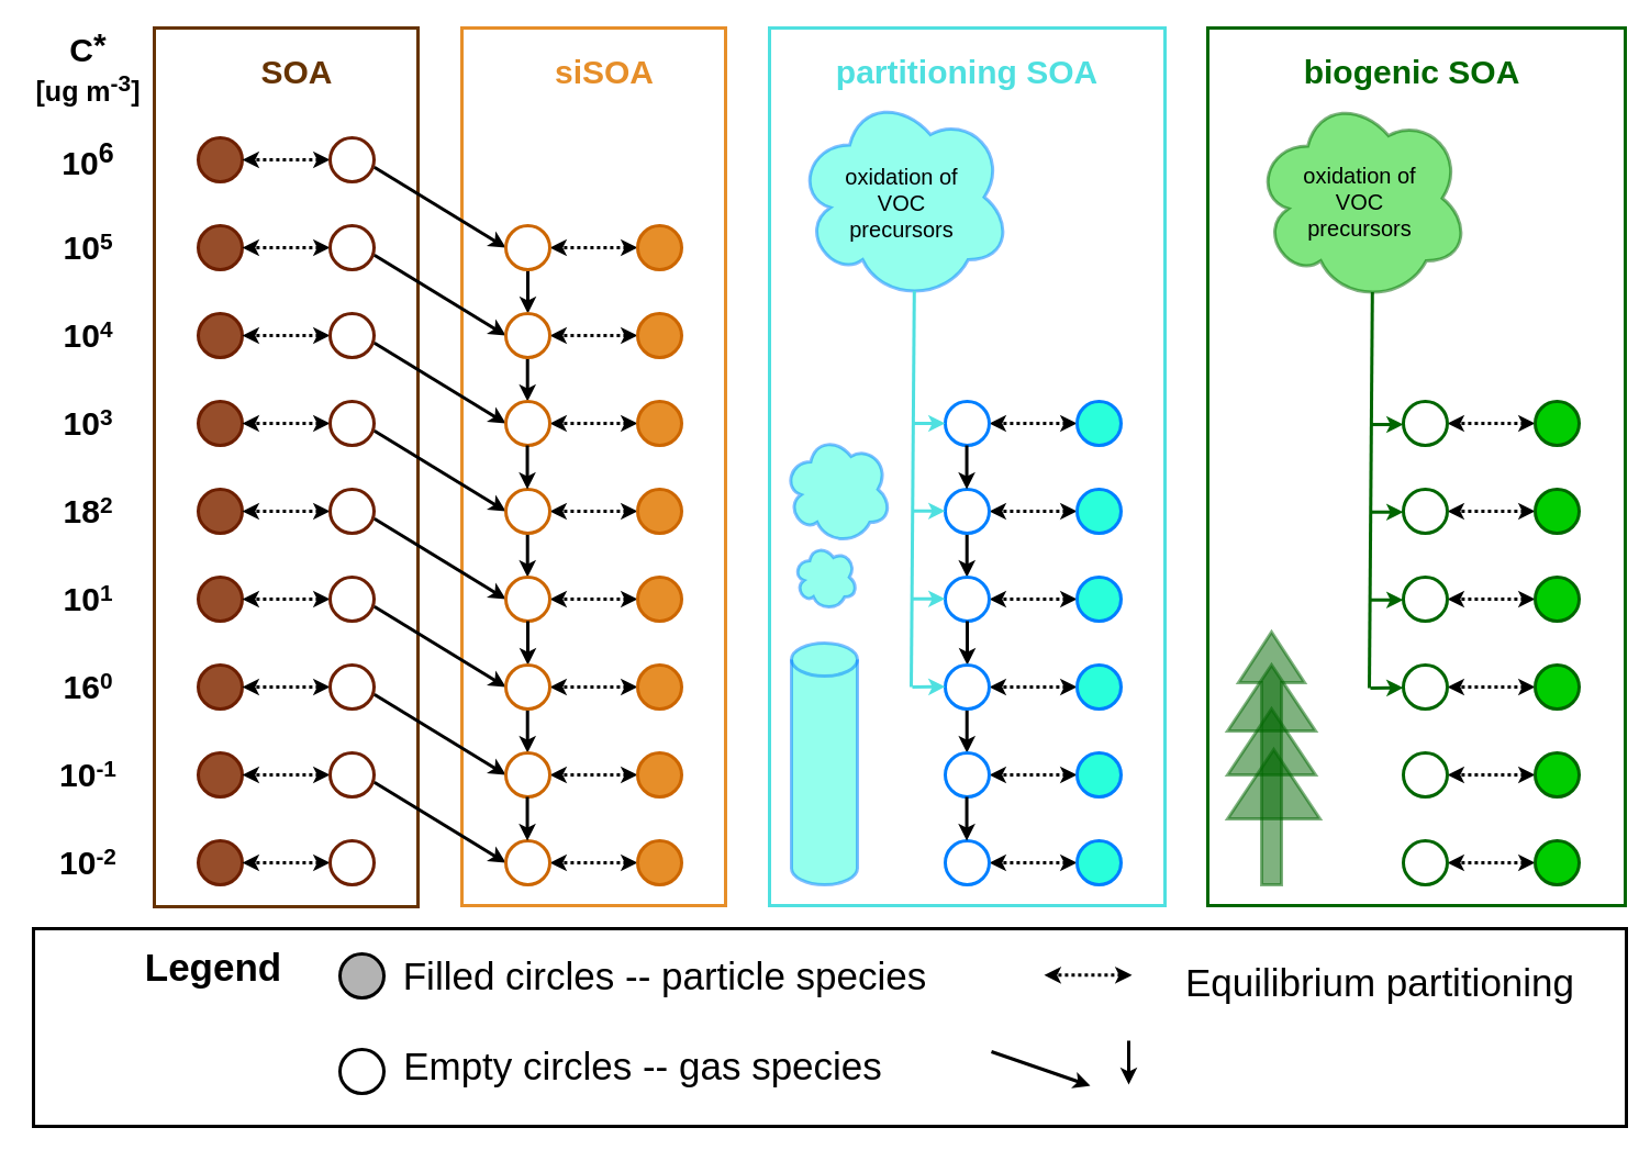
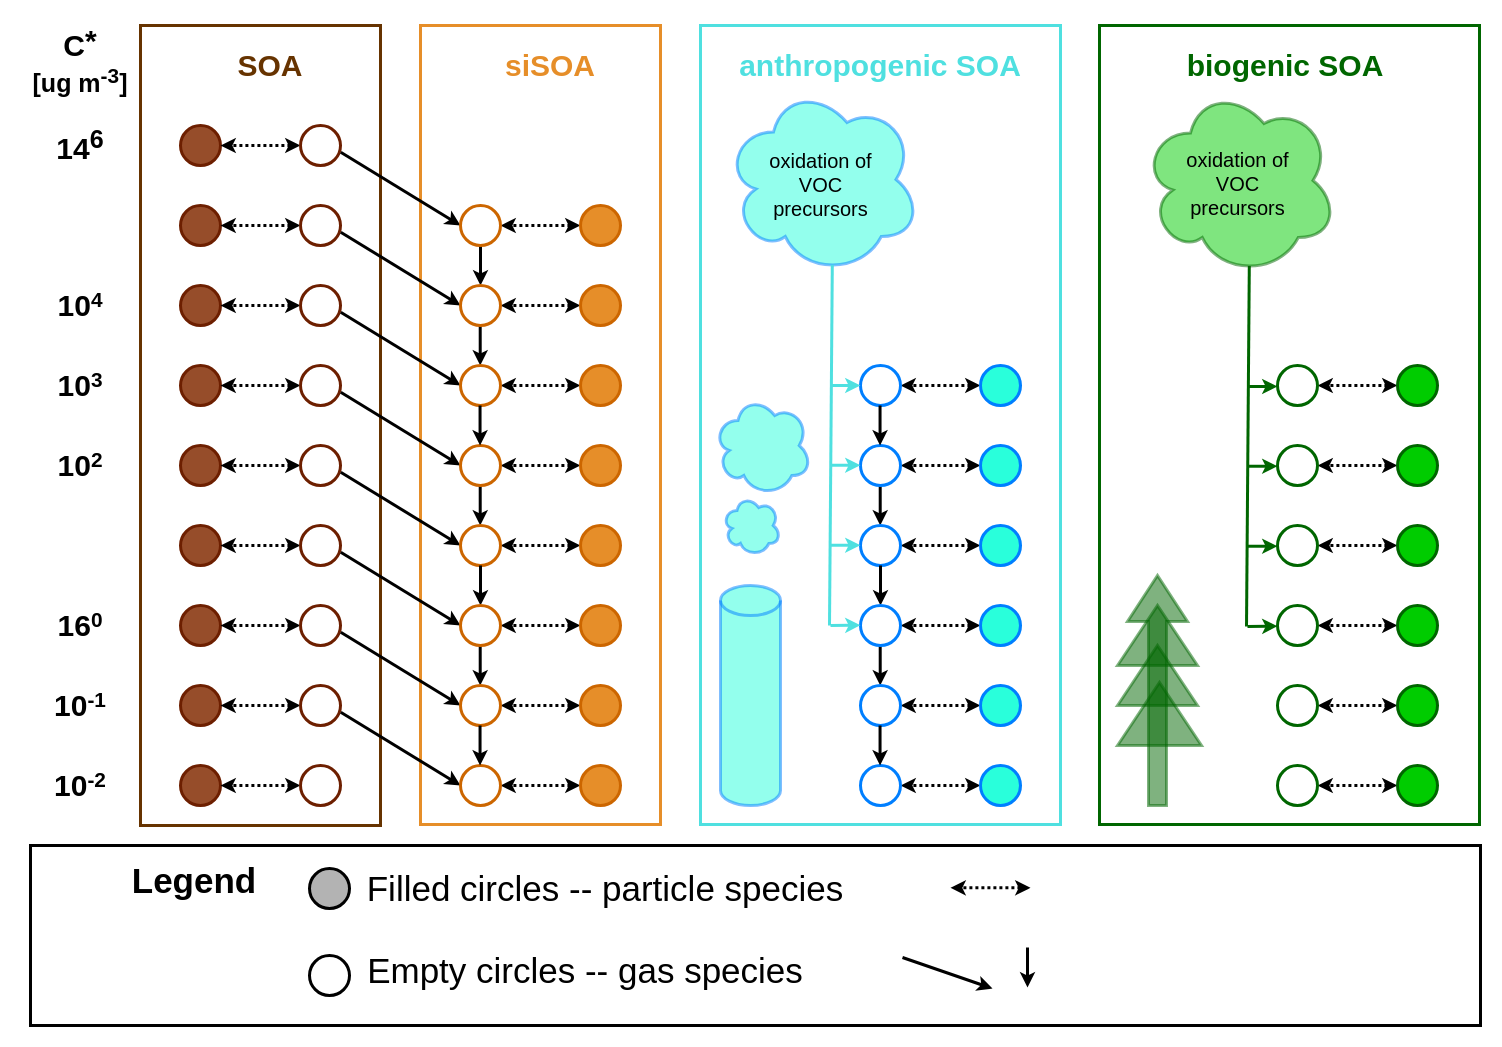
- <mxCell id="107" value="&lt;b&gt;&lt;span style=&quot;font-size: 30px&quot;&gt;&lt;font color=&quot;#4fe0e0&quot;&gt;partitioning SOA&lt;/font&gt;&lt;/span&gt;&lt;br&gt;&lt;/b&gt;" style="text;html=1;strokeColor=none;fillColor=none;align=center;verticalAlign=middle;whiteSpace=wrap;rounded=0;" parent="1" vertex="1"><mxGeometry x="720" y="25" width="320" height="80" as="geometry" /></mxCell>
+ <mxCell id="107" value="&lt;b&gt;&lt;span style=&quot;font-size: 30px&quot;&gt;&lt;font color=&quot;#4fe0e0&quot;&gt;anthropogenic SOA&lt;/font&gt;&lt;/span&gt;&lt;br&gt;&lt;/b&gt;" style="text;html=1;strokeColor=none;fillColor=none;align=center;verticalAlign=middle;whiteSpace=wrap;rounded=0;" parent="1" vertex="1"><mxGeometry x="720" y="25" width="320" height="80" as="geometry" /></mxCell>
- <mxCell id="72" value="&lt;font style=&quot;font-size: 30px&quot;&gt;&lt;b&gt;10&lt;sup&gt;6&lt;/sup&gt;&lt;/b&gt;&lt;/font&gt;" style="text;html=1;strokeColor=none;fillColor=none;align=center;verticalAlign=middle;whiteSpace=wrap;rounded=0;" parent="1" vertex="1"><mxGeometry x="40" y="105" width="80" height="80" as="geometry" /></mxCell>
+ <mxCell id="72" value="&lt;font style=&quot;font-size: 30px&quot;&gt;&lt;b&gt;14&lt;sup&gt;6&lt;/sup&gt;&lt;/b&gt;&lt;/font&gt;" style="text;html=1;strokeColor=none;fillColor=none;align=center;verticalAlign=middle;whiteSpace=wrap;rounded=0;" parent="1" vertex="1"><mxGeometry x="40" y="105" width="80" height="80" as="geometry" /></mxCell>
- <mxCell id="73" value="&lt;font&gt;&lt;b&gt;&lt;span style=&quot;font-size: 30px&quot;&gt;10&lt;/span&gt;&lt;span style=&quot;font-size: 25px&quot;&gt;&lt;sup&gt;5&lt;/sup&gt;&lt;/span&gt;&lt;/b&gt;&lt;/font&gt;" style="text;html=1;strokeColor=none;fillColor=none;align=center;verticalAlign=middle;whiteSpace=wrap;rounded=0;" parent="1" vertex="1"><mxGeometry x="40" y="185" width="80" height="80" as="geometry" /></mxCell>
- <mxCell id="79" value="&lt;font&gt;&lt;b&gt;&lt;span style=&quot;font-size: 30px&quot;&gt;18&lt;/span&gt;&lt;span style=&quot;font-size: 25px&quot;&gt;&lt;sup&gt;2&lt;/sup&gt;&lt;/span&gt;&lt;/b&gt;&lt;/font&gt;" style="text;html=1;strokeColor=none;fillColor=none;align=center;verticalAlign=middle;whiteSpace=wrap;rounded=0;fontSize=30;fontFamily=Helvetica;" parent="1" vertex="1"><mxGeometry x="40" y="425" width="80" height="80" as="geometry" /></mxCell>
+ <mxCell id="79" value="&lt;font&gt;&lt;b&gt;&lt;span style=&quot;font-size: 30px&quot;&gt;10&lt;/span&gt;&lt;span style=&quot;font-size: 25px&quot;&gt;&lt;sup&gt;2&lt;/sup&gt;&lt;/span&gt;&lt;/b&gt;&lt;/font&gt;" style="text;html=1;strokeColor=none;fillColor=none;align=center;verticalAlign=middle;whiteSpace=wrap;rounded=0;fontSize=30;fontFamily=Helvetica;" parent="1" vertex="1"><mxGeometry x="40" y="425" width="80" height="80" as="geometry" /></mxCell>
- <mxCell id="80" value="&lt;font&gt;&lt;b&gt;&lt;span style=&quot;font-size: 30px&quot;&gt;10&lt;/span&gt;&lt;span style=&quot;font-size: 25px&quot;&gt;&lt;sup&gt;1&lt;/sup&gt;&lt;/span&gt;&lt;/b&gt;&lt;/font&gt;" style="text;html=1;strokeColor=none;fillColor=none;align=center;verticalAlign=middle;whiteSpace=wrap;rounded=0;fontSize=30;fontFamily=Helvetica;" parent="1" vertex="1"><mxGeometry x="40" y="505" width="80" height="80" as="geometry" /></mxCell>
- <mxCell id="144" value="Equilibrium partitioning" style="text;html=1;strokeColor=none;fillColor=none;align=center;verticalAlign=middle;whiteSpace=wrap;rounded=0;fontFamily=Helvetica;fontSize=35;fontColor=#000000;" parent="1" vertex="1"><mxGeometry x="1066" y="879" width="380" height="30" as="geometry" /></mxCell>
